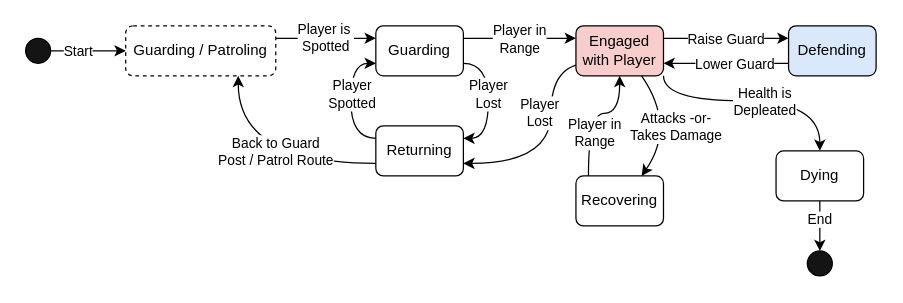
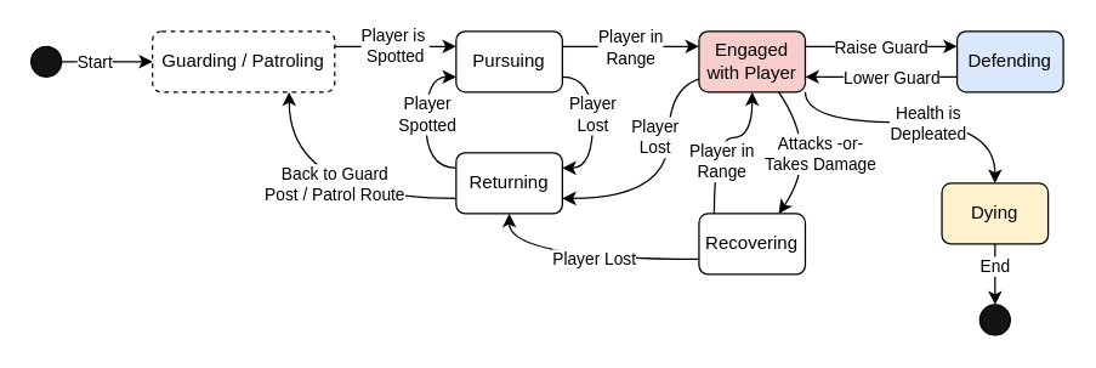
- <mxCell id="14" value="Guarding" style="rounded=1;whiteSpace=wrap;html=1;sketch=0;" vertex="1" parent="1"><mxGeometry x="300" y="20" width="70" height="40" as="geometry" /></mxCell>
+ <mxCell id="14" value="Pursuing" style="rounded=1;whiteSpace=wrap;html=1;sketch=0;" vertex="1" parent="1"><mxGeometry x="300" y="20" width="70" height="40" as="geometry" /></mxCell>
- <mxCell id="37" value="Dying" style="rounded=1;whiteSpace=wrap;html=1;sketch=0;" vertex="1" parent="1"><mxGeometry x="620" y="120" width="70" height="40" as="geometry" /></mxCell>
+ <mxCell id="37" value="Dying" style="rounded=1;whiteSpace=wrap;html=1;sketch=0;fillColor=#fff2cc;" vertex="1" parent="1"><mxGeometry x="620" y="120" width="70" height="40" as="geometry" /></mxCell>
+ <mxCell id="24" style="edgeStyle=orthogonalEdgeStyle;curved=1;rounded=1;sketch=0;orthogonalLoop=1;jettySize=auto;html=1;entryX=0.5;entryY=1;entryDx=0;entryDy=0;" edge="1" parent="1" source="26" target="31"><mxGeometry relative="1" as="geometry"><Array as="points"><mxPoint x="335" y="170" /></Array></mxGeometry></mxCell>
+ <mxCell id="25" value="Player Lost" style="edgeLabel;html=1;align=center;verticalAlign=middle;resizable=0;points=[];" vertex="1" connectable="0" parent="24"><mxGeometry x="0.016" y="-1" relative="1" as="geometry"><mxPoint x="9" as="offset" /></mxGeometry></mxCell>
